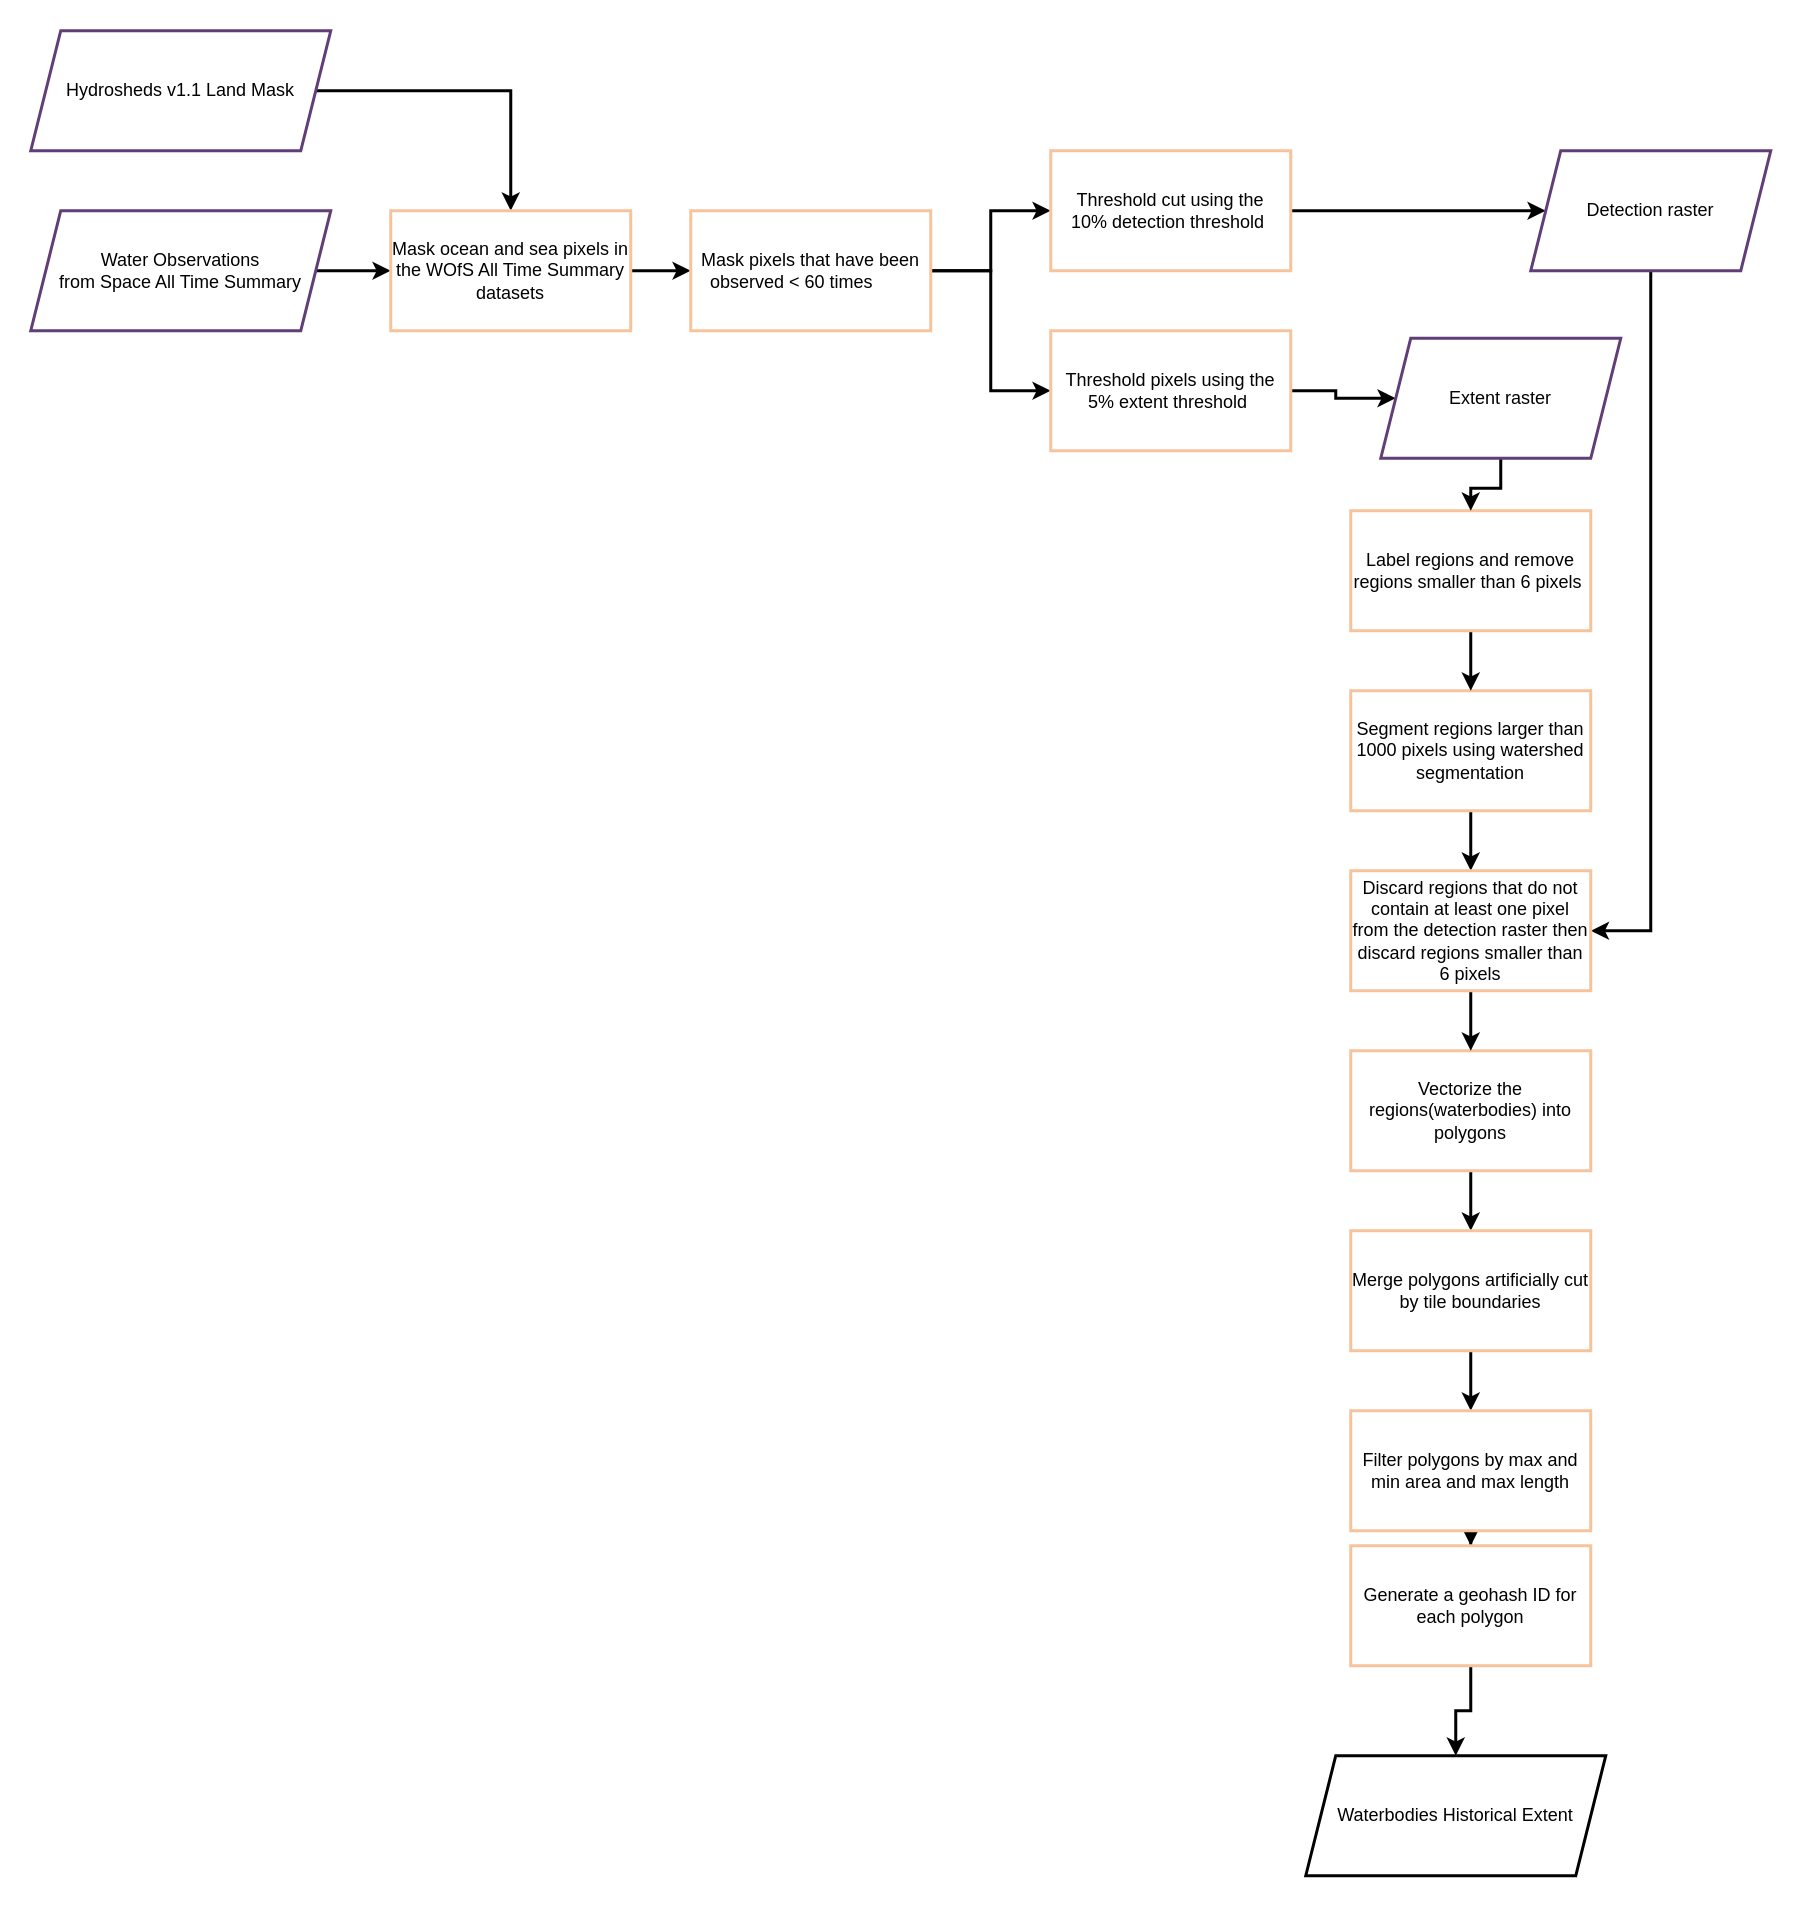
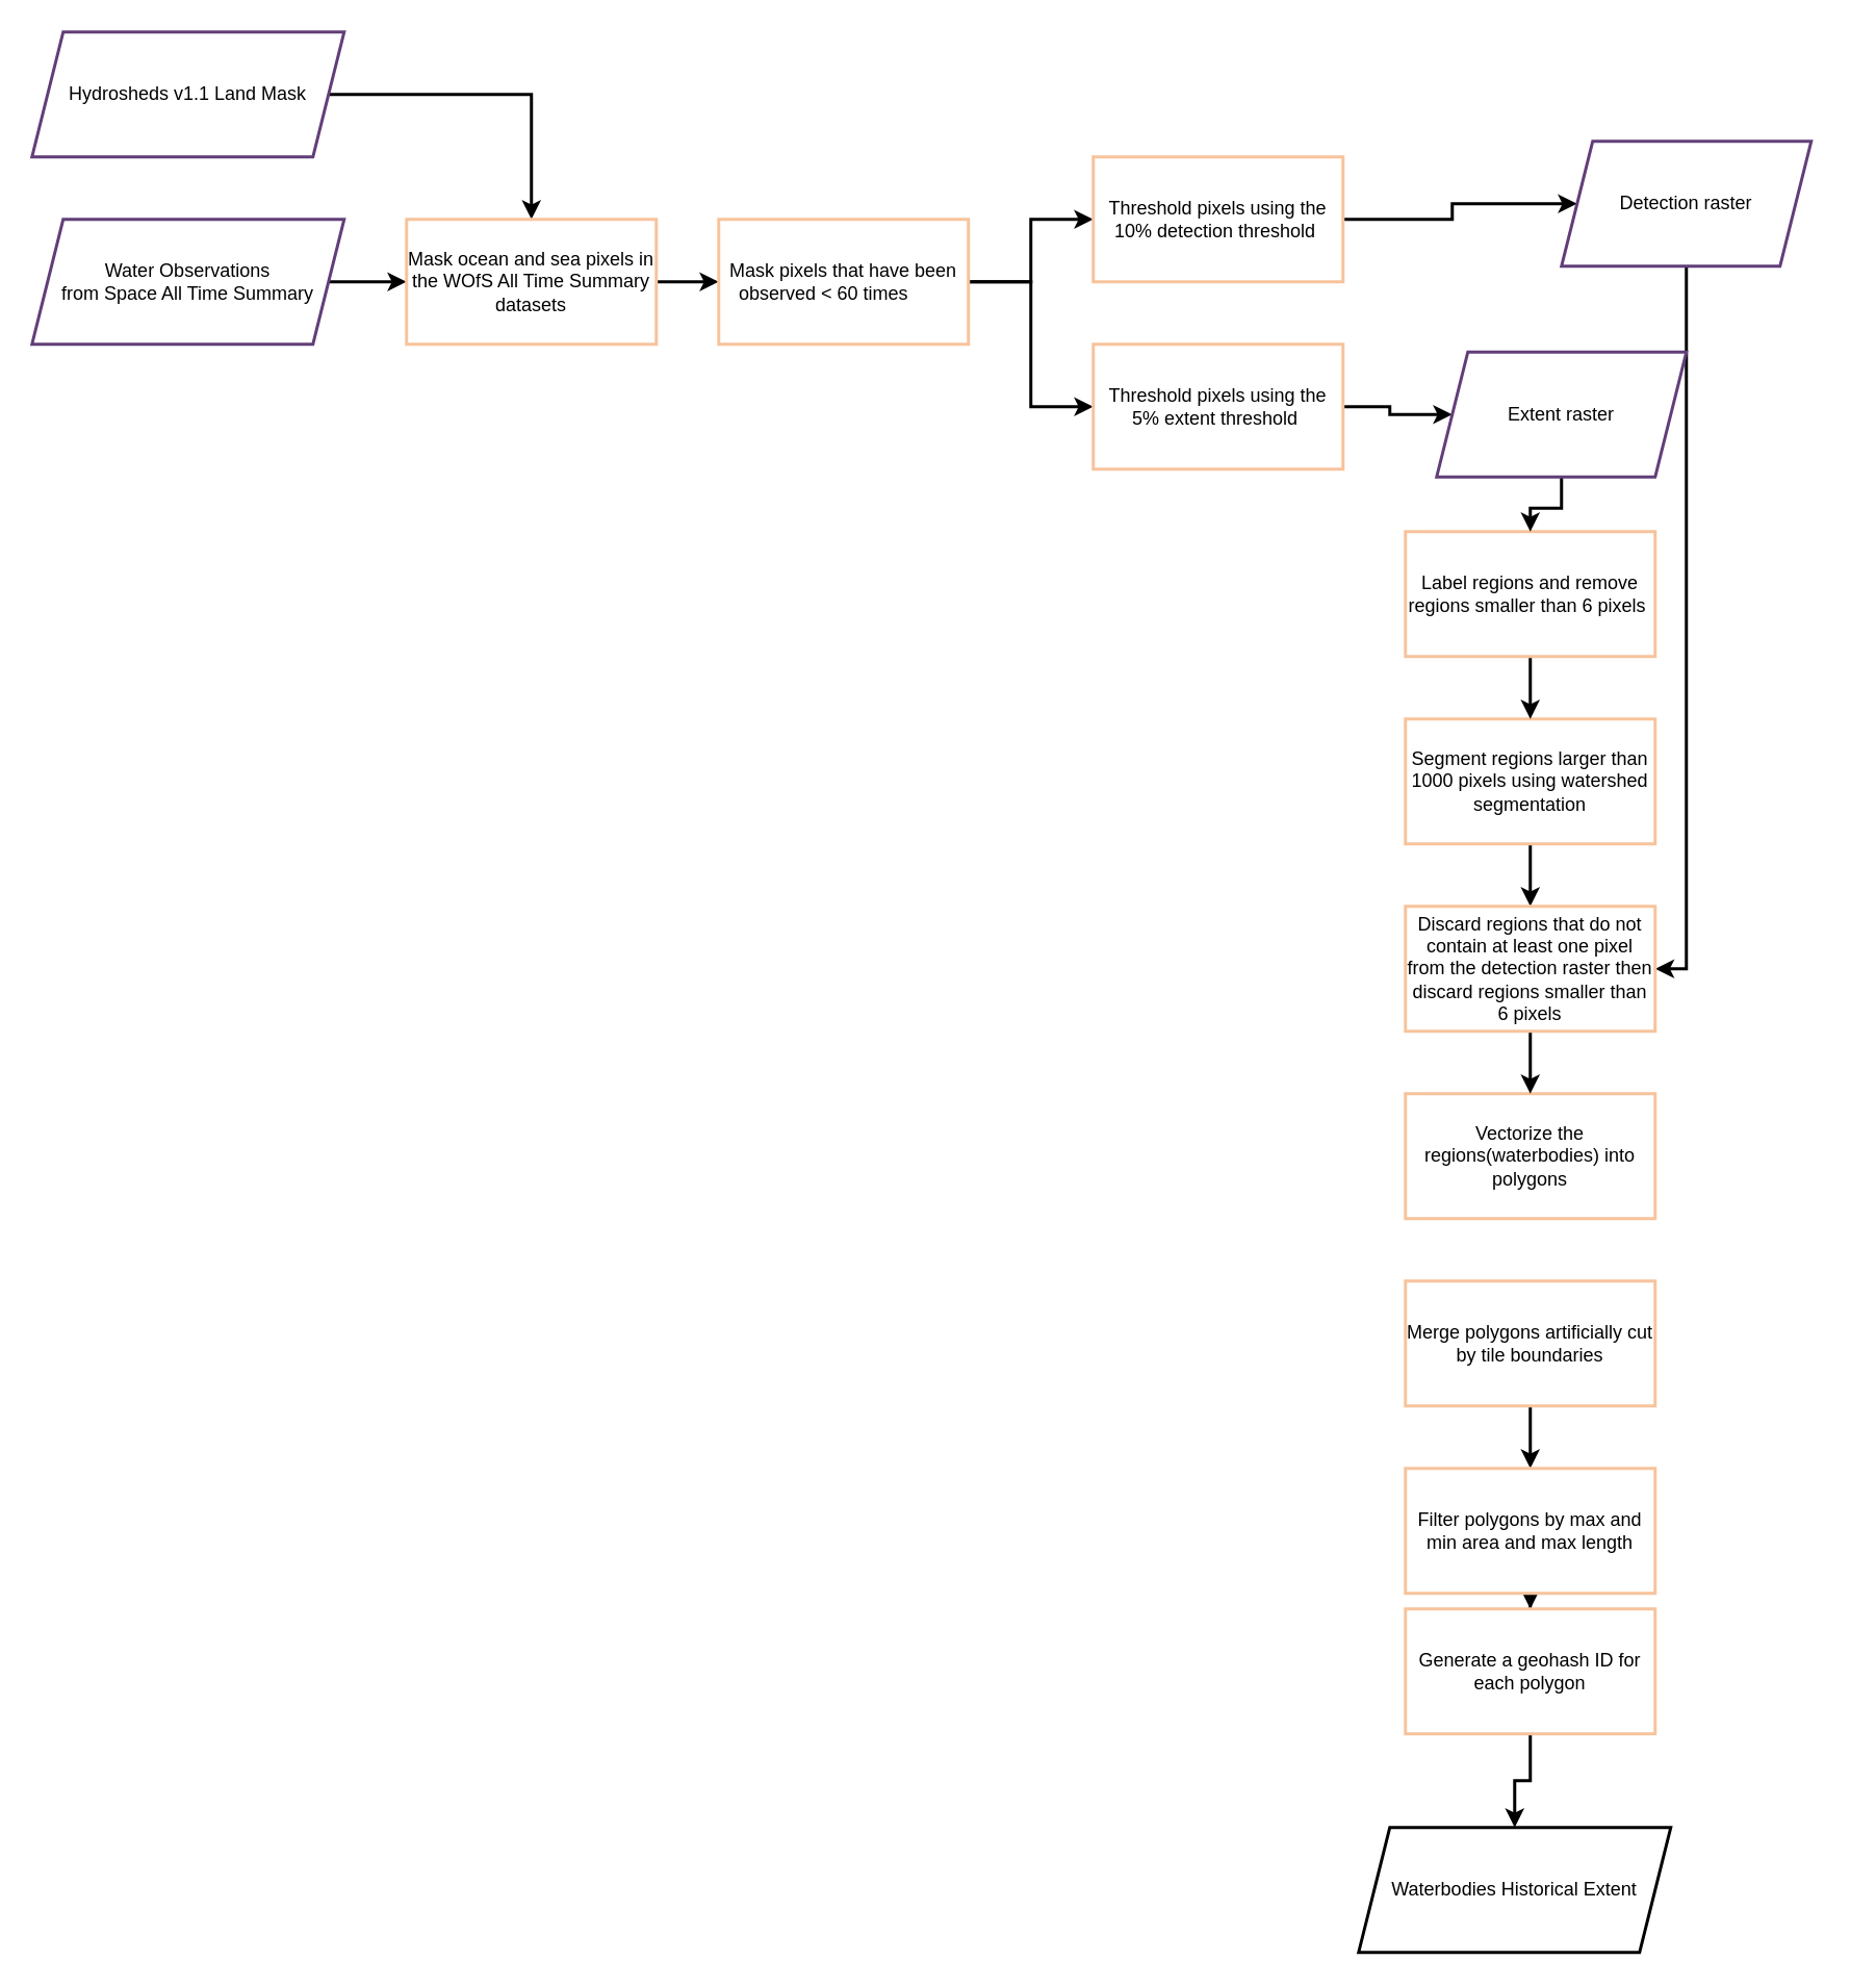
- <mxCell id="13" value="Threshold cut using the 10%&amp;nbsp;detection threshold&amp;nbsp;" style="rounded=0;whiteSpace=wrap;html=1;strokeWidth=2;strokeColor=#F7C39C;align=center;verticalAlign=middle;fontFamily=Helvetica;fontSize=12;fontColor=default;fillColor=default;" vertex="1" parent="1"><mxGeometry x="700" y="100" width="160" height="80" as="geometry" /></mxCell>
+ <mxCell id="13" value="Threshold pixels using the 10%&amp;nbsp;detection threshold&amp;nbsp;" style="rounded=0;whiteSpace=wrap;html=1;strokeWidth=2;strokeColor=#F7C39C;align=center;verticalAlign=middle;fontFamily=Helvetica;fontSize=12;fontColor=default;fillColor=default;" vertex="1" parent="1"><mxGeometry x="700" y="100" width="160" height="80" as="geometry" /></mxCell>
- <mxCell id="29" value="Detection raster" style="shape=parallelogram;perimeter=parallelogramPerimeter;whiteSpace=wrap;html=1;fixedSize=1;strokeWidth=2;strokeColor=#613E78;" vertex="1" parent="1"><mxGeometry x="1020" y="100" width="160" height="80" as="geometry" /></mxCell>
+ <mxCell id="29" value="Detection raster" style="shape=parallelogram;perimeter=parallelogramPerimeter;whiteSpace=wrap;html=1;fixedSize=1;strokeWidth=2;strokeColor=#613E78;" vertex="1" parent="1"><mxGeometry x="1000" y="90" width="160" height="80" as="geometry" /></mxCell>
- <mxCell id="14" value="" style="edgeStyle=orthogonalEdgeStyle;rounded=0;orthogonalLoop=1;jettySize=auto;html=1;strokeWidth=2;" edge="1" parent="1" source="15" target="17"><mxGeometry relative="1" as="geometry" /></mxCell>
